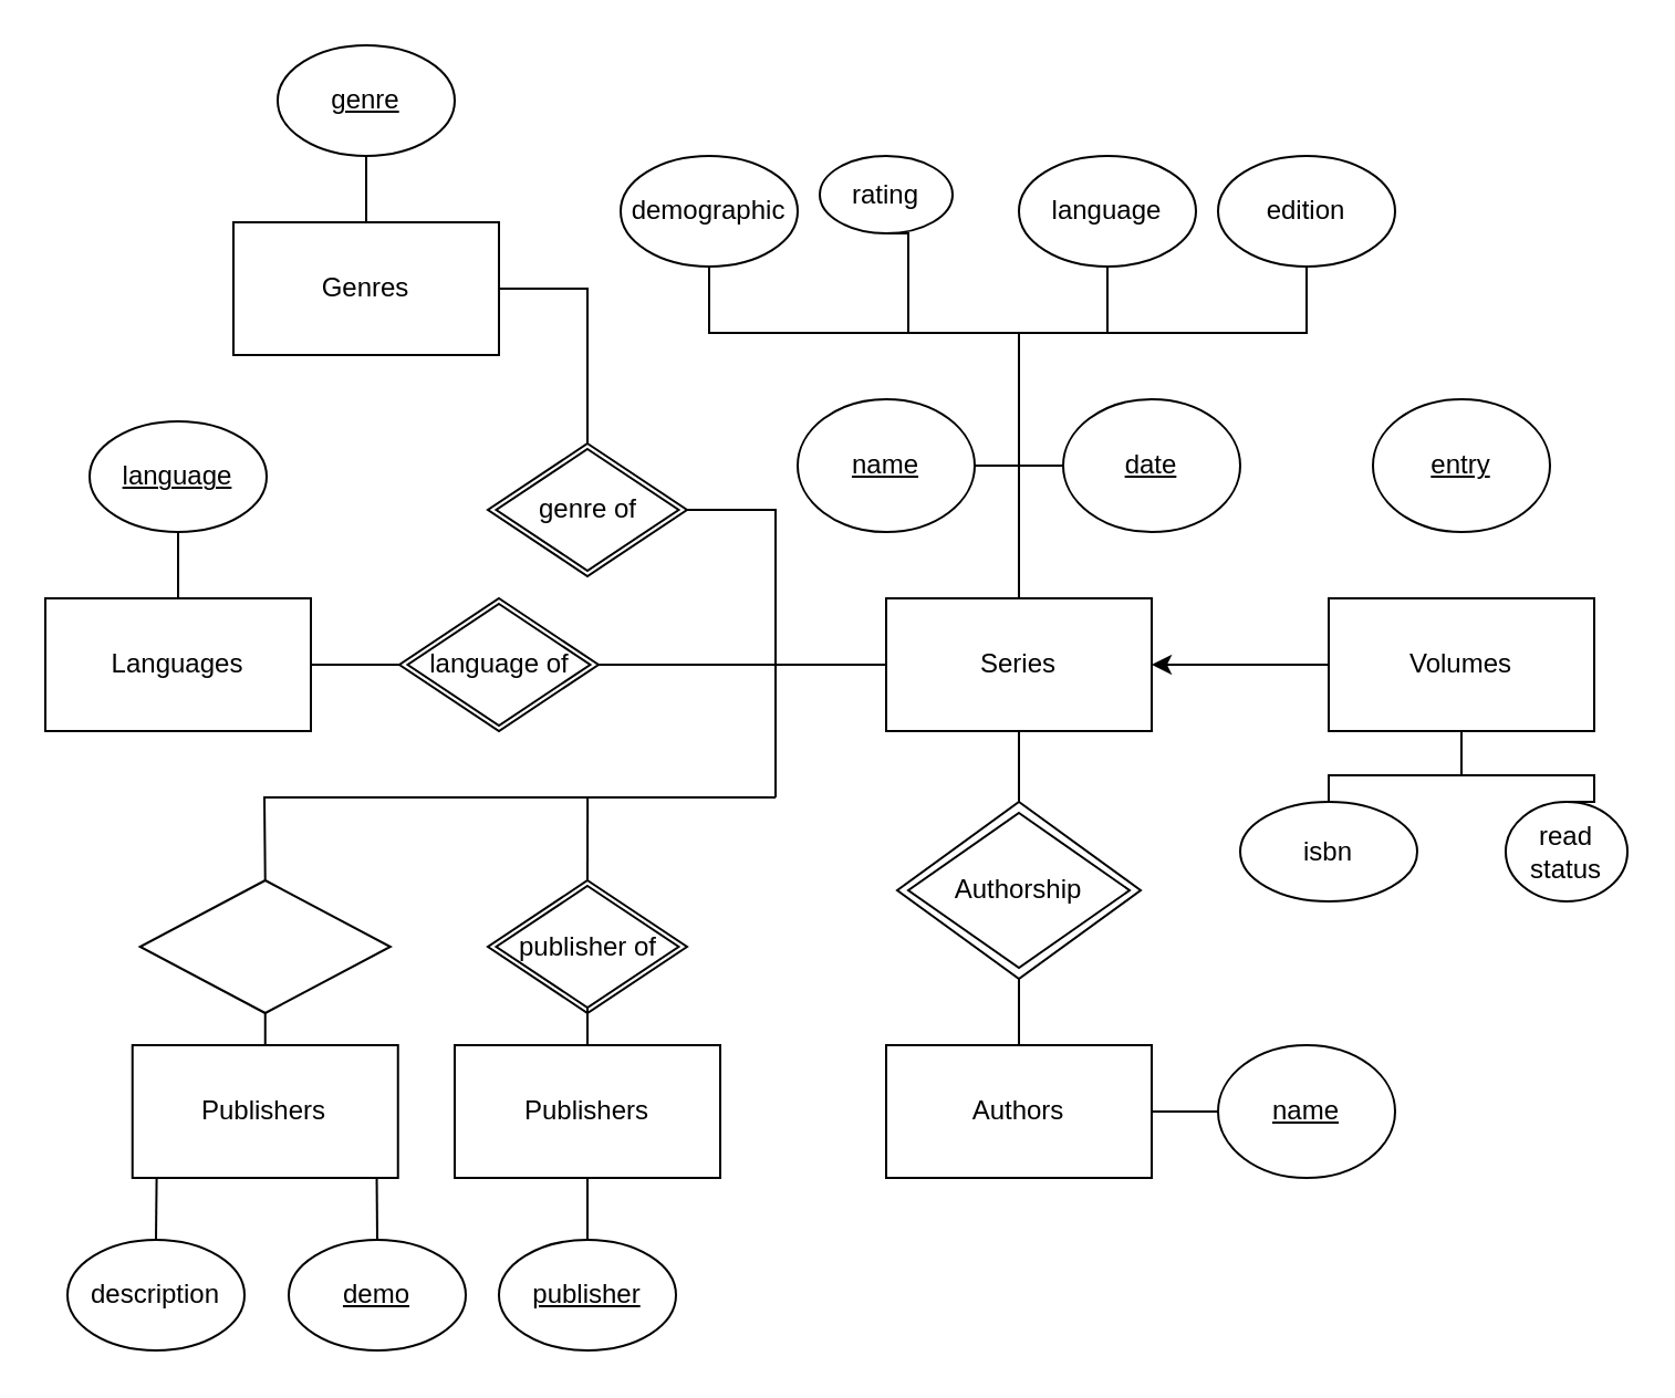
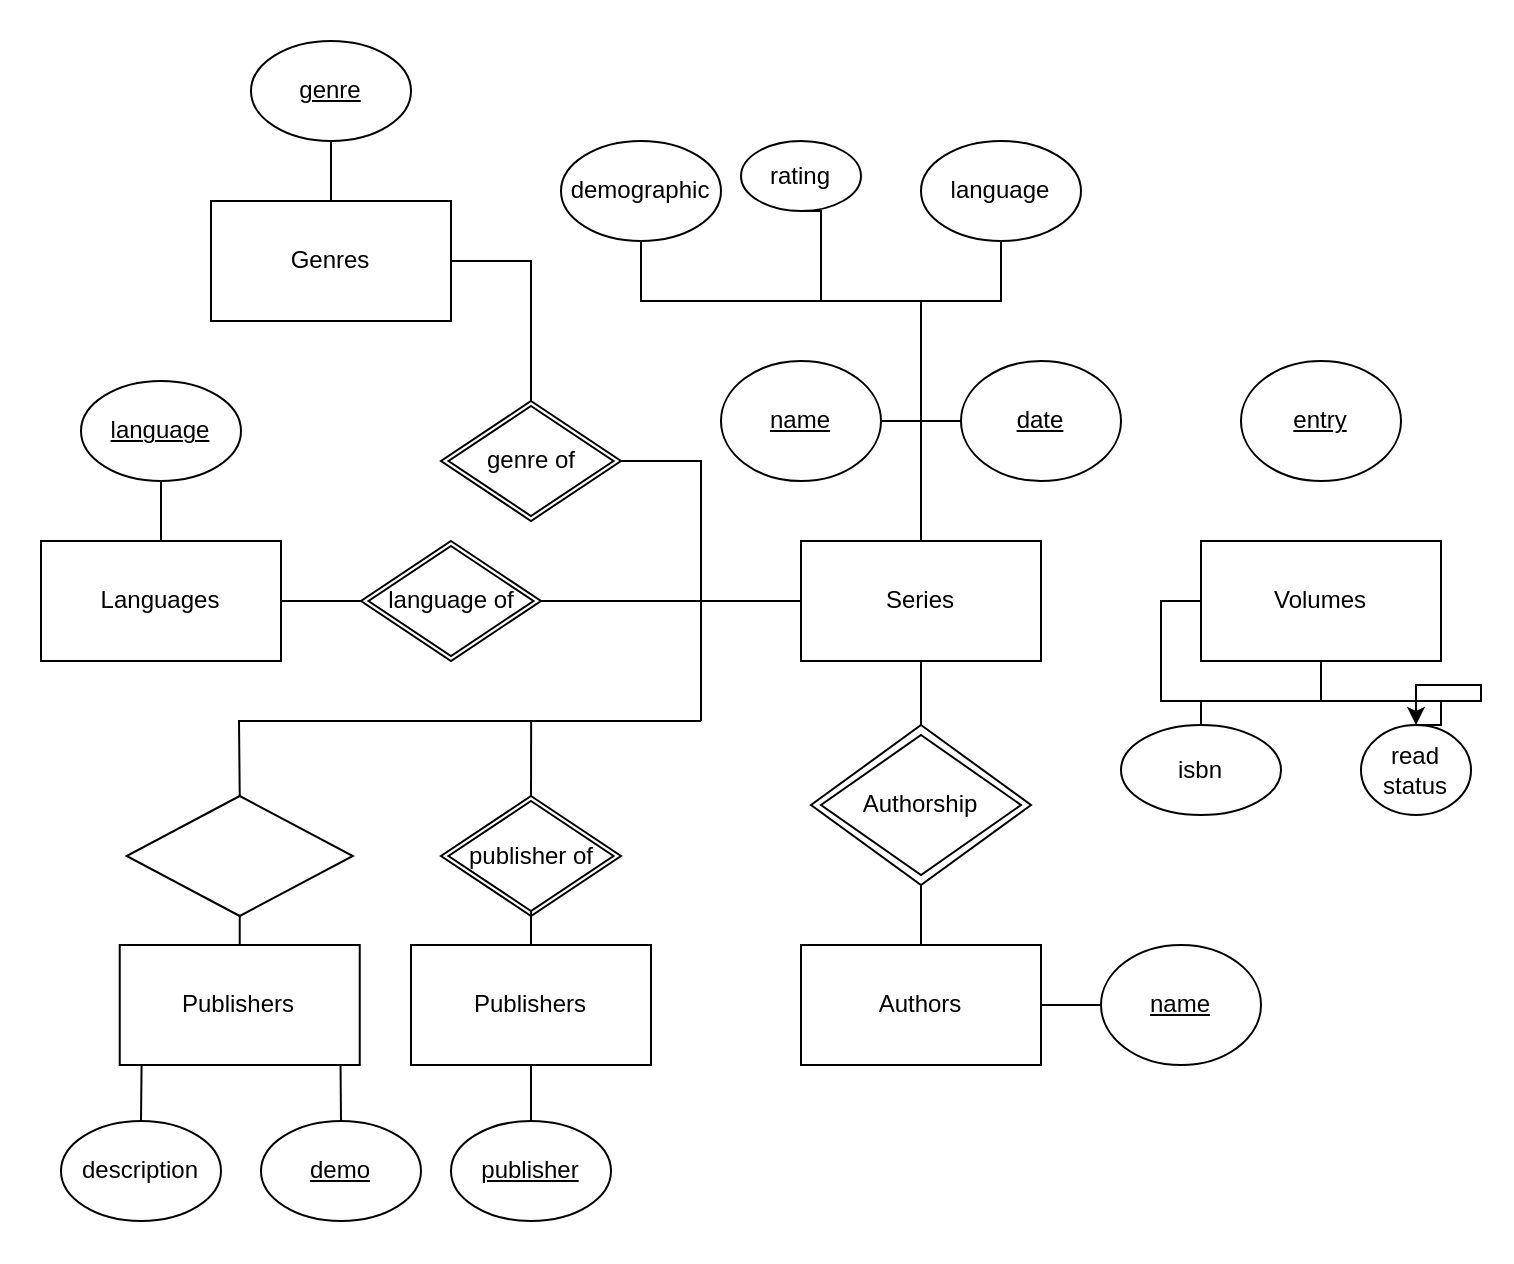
- <mxCell id="11" value="edition" style="ellipse;whiteSpace=wrap;html=1;" parent="1" vertex="1"><mxGeometry x="550" y="70" width="80" height="50" as="geometry" /></mxCell>
- <mxCell id="4" style="edgeStyle=orthogonalEdgeStyle;rounded=0;orthogonalLoop=1;jettySize=auto;html=1;entryX=0.5;entryY=1;entryDx=0;entryDy=0;endArrow=none;endFill=0;" parent="1" source="7" target="11" edge="1"><mxGeometry relative="1" as="geometry"><Array as="points"><mxPoint x="460" y="150" /><mxPoint x="590" y="150" /></Array></mxGeometry></mxCell>
- <mxCell id="23" style="edgeStyle=orthogonalEdgeStyle;rounded=0;orthogonalLoop=1;jettySize=auto;html=1;entryX=1;entryY=0.5;entryDx=0;entryDy=0;endArrow=classic;endFill=1;exitX=0;exitY=0.5;exitDx=0;exitDy=0;" parent="1" source="20" target="7" edge="1"><mxGeometry relative="1" as="geometry"><mxPoint x="580" y="300" as="sourcePoint" /></mxGeometry></mxCell>
+ <mxCell id="23" style="edgeStyle=orthogonalEdgeStyle;rounded=0;orthogonalLoop=1;jettySize=auto;html=1;endArrow=classic;endFill=1;exitX=0;exitY=0.5;exitDx=0;exitDy=0;" parent="1" source="20" target="25" edge="1"><mxGeometry relative="1" as="geometry"><mxPoint x="580" y="300" as="sourcePoint" /></mxGeometry></mxCell>
